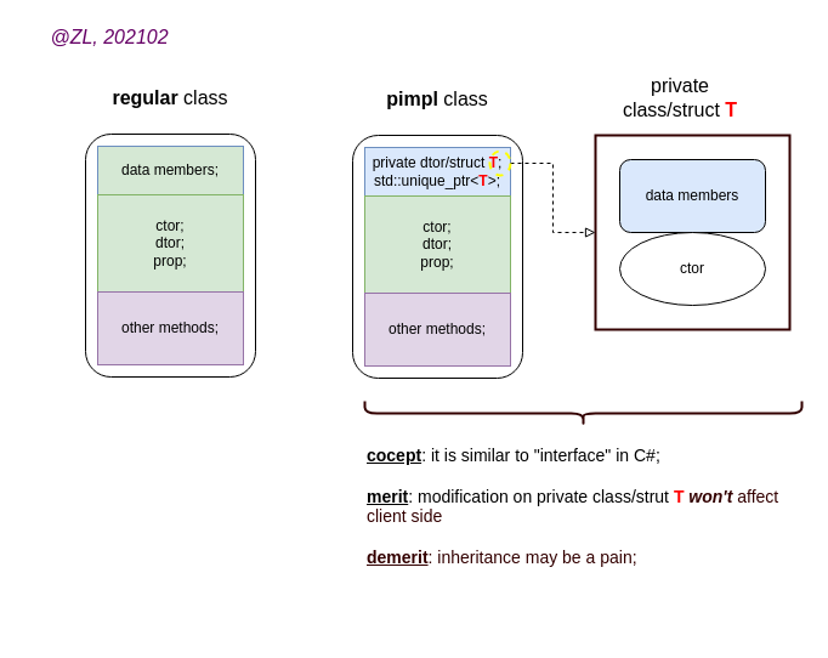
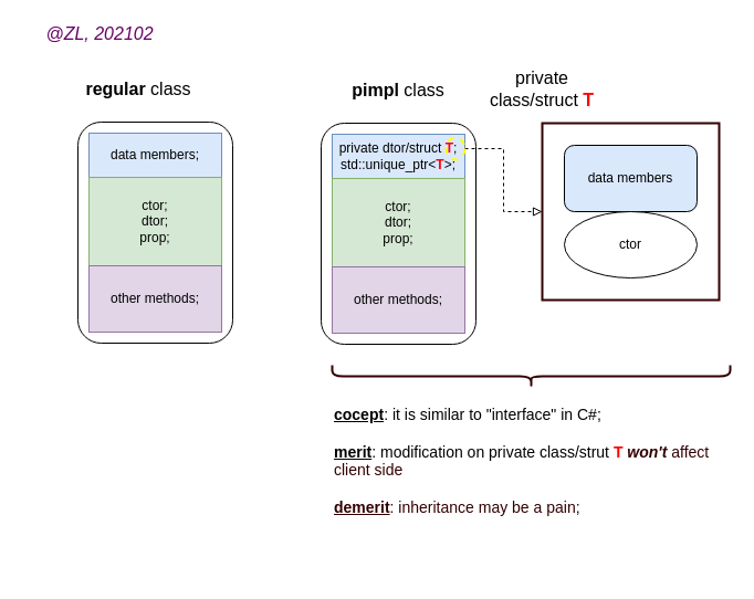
- <mxCell id="7" value="&lt;b&gt;regular &lt;/b&gt;class" style="text;html=1;strokeColor=none;fillColor=none;align=center;verticalAlign=middle;whiteSpace=wrap;rounded=0;fontSize=16;" parent="1" vertex="1"><mxGeometry x="80" y="60" width="120" height="40" as="geometry" /></mxCell>
+ <mxCell id="7" value="&lt;b&gt;regular &lt;/b&gt;class" style="text;html=1;strokeColor=none;fillColor=none;align=center;verticalAlign=middle;whiteSpace=wrap;rounded=0;fontSize=16;" parent="1" vertex="1"><mxGeometry x="65" y="60" width="120" height="40" as="geometry" /></mxCell>
- <mxCell id="17" value="private class/struct &lt;b&gt;&lt;font color=&quot;#ff0000&quot;&gt;T&lt;/font&gt;&lt;/b&gt;" style="text;html=1;strokeColor=none;fillColor=none;align=center;verticalAlign=middle;whiteSpace=wrap;rounded=0;fontSize=16;" parent="1" vertex="1"><mxGeometry x="500" y="60" width="120" height="40" as="geometry" /></mxCell>
+ <mxCell id="17" value="private class/struct &lt;b&gt;&lt;font color=&quot;#ff0000&quot;&gt;T&lt;/font&gt;&lt;/b&gt;" style="text;html=1;strokeColor=none;fillColor=none;align=center;verticalAlign=middle;whiteSpace=wrap;rounded=0;fontSize=16;" parent="1" vertex="1"><mxGeometry x="430" y="60" width="120" height="40" as="geometry" /></mxCell>
- <mxCell id="4" value="data members;" style="rounded=0;whiteSpace=wrap;html=1;fillColor=#d5e8d4;strokeColor=#6c8ebf;" parent="1" vertex="1"><mxGeometry x="80" y="120" width="120" height="40" as="geometry" /></mxCell>
+ <mxCell id="4" value="data members;" style="rounded=0;whiteSpace=wrap;html=1;fillColor=#dae8fc;strokeColor=#6c8ebf;" parent="1" vertex="1"><mxGeometry x="80" y="120" width="120" height="40" as="geometry" /></mxCell>
